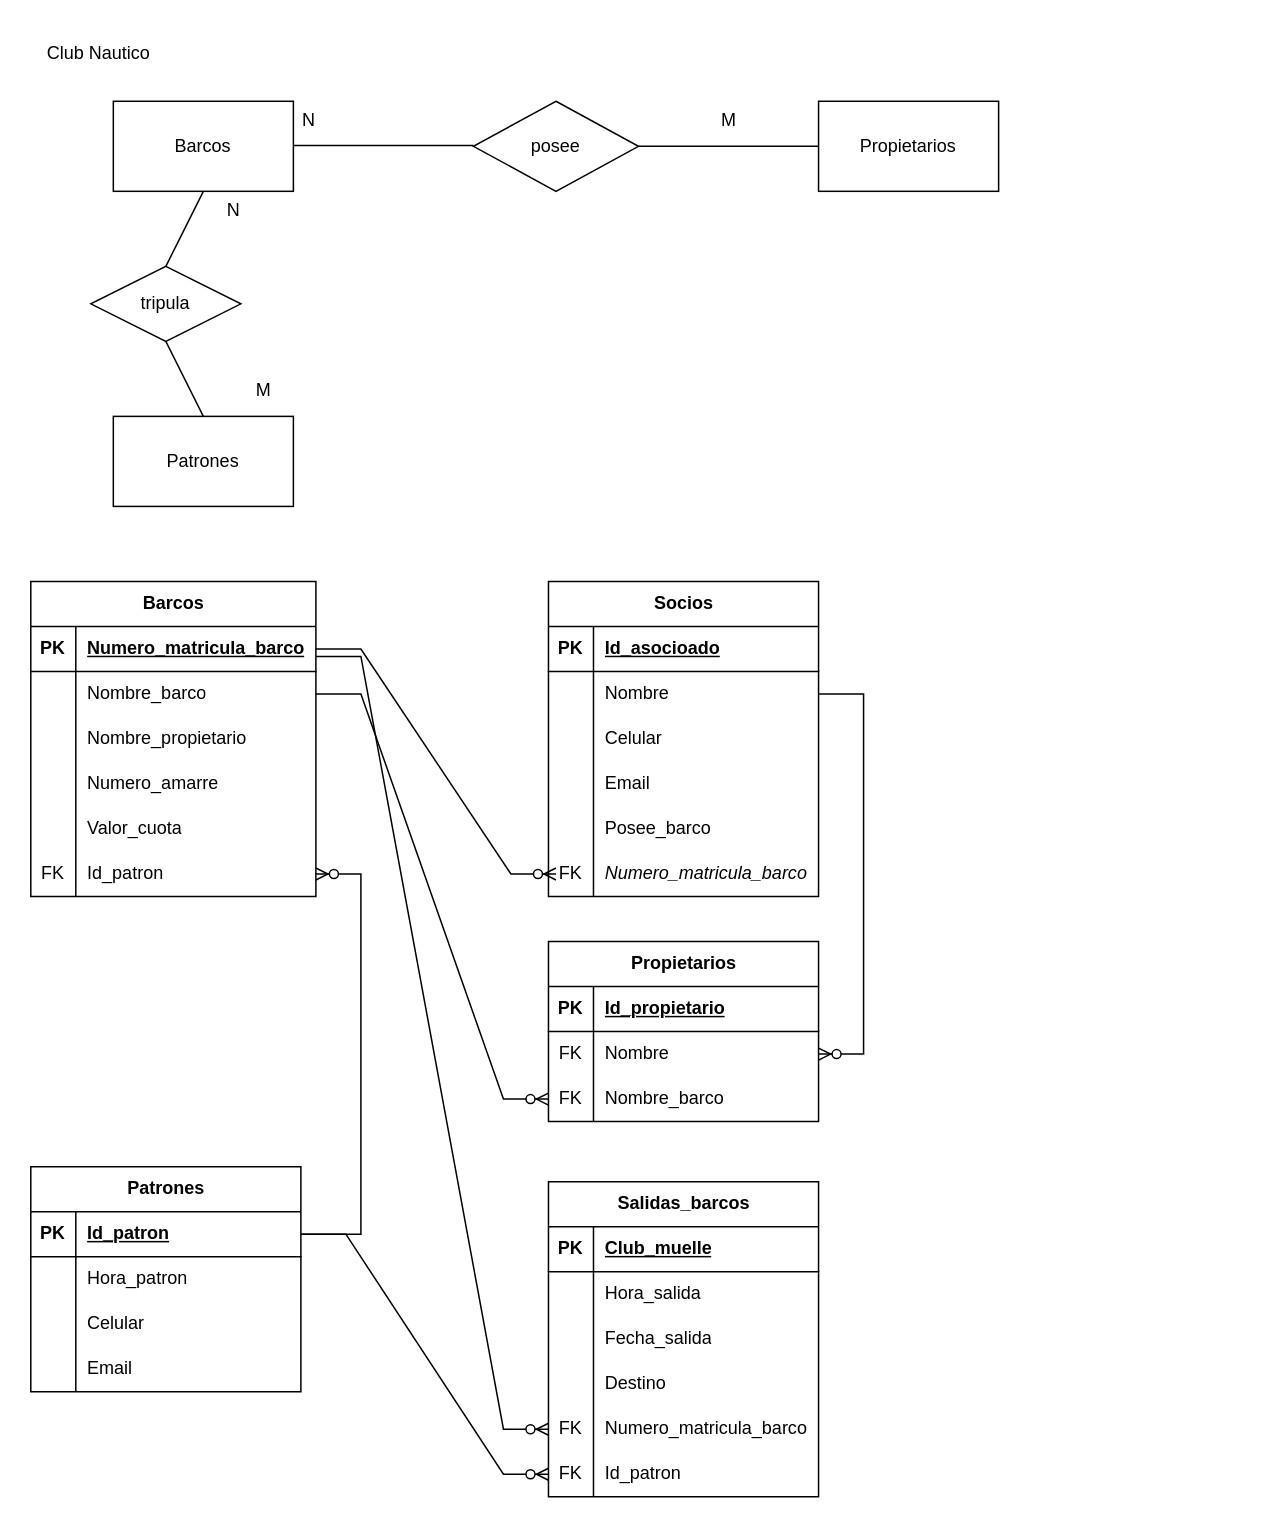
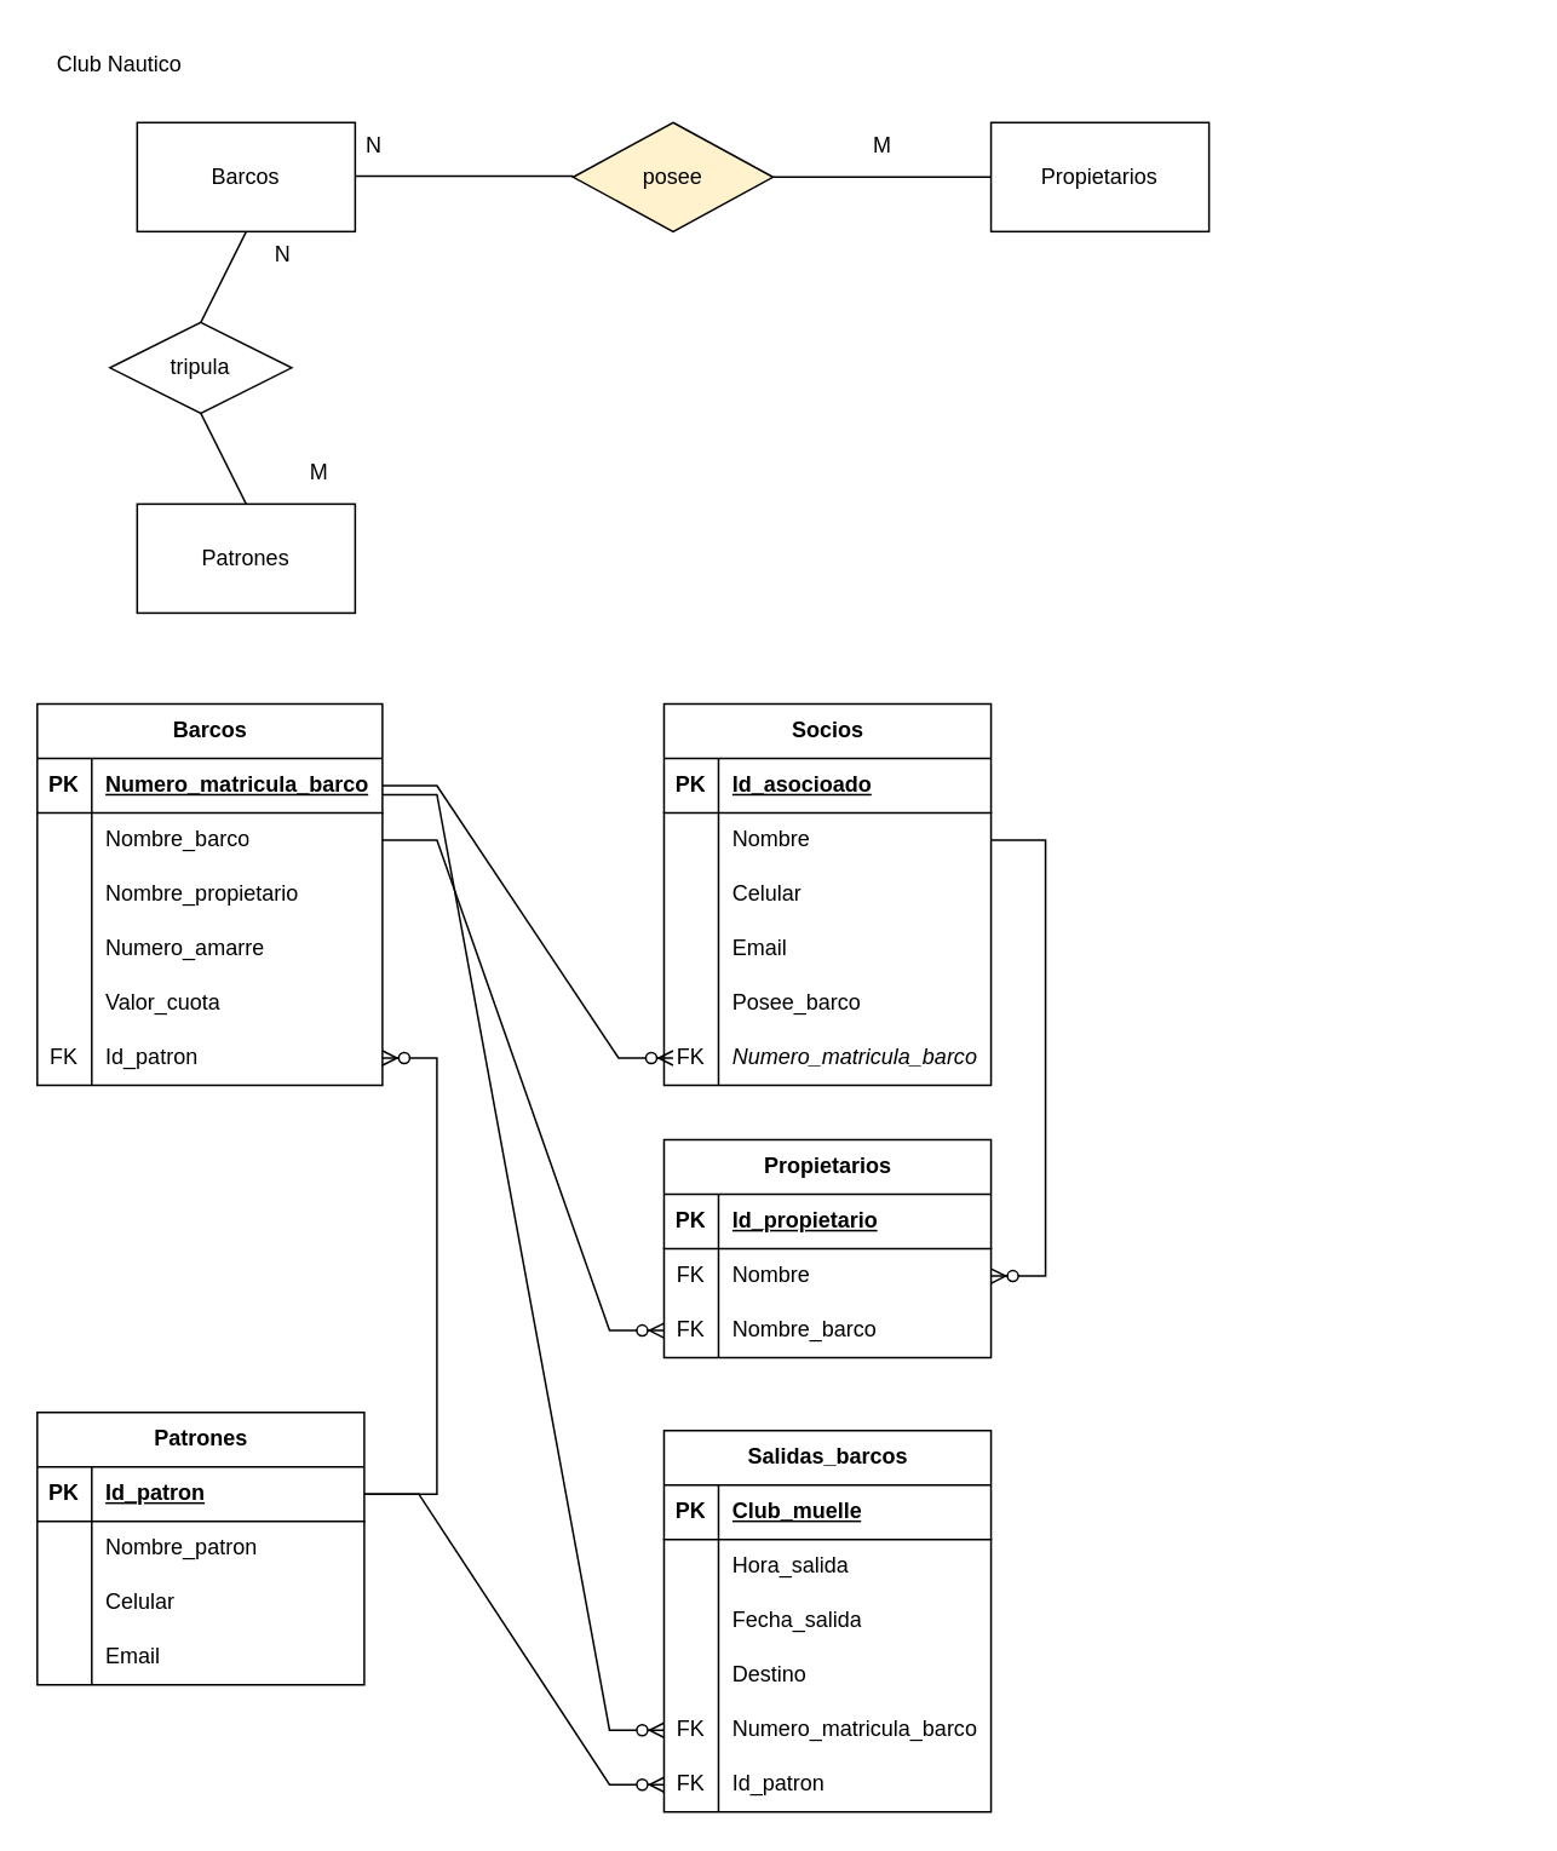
- <mxCell id="6" value="posee" style="rhombus;whiteSpace=wrap;html=1;" parent="1" vertex="1"><mxGeometry x="315" y="67" width="110" height="60" as="geometry" /></mxCell>
+ <mxCell id="6" value="posee" style="rhombus;whiteSpace=wrap;html=1;fillColor=#fff2cc;" parent="1" vertex="1"><mxGeometry x="315" y="67" width="110" height="60" as="geometry" /></mxCell>
- <mxCell id="56" value="Hora_patron" style="shape=partialRectangle;connectable=0;fillColor=none;top=0;left=0;bottom=0;right=0;align=left;spacingLeft=6;overflow=hidden;whiteSpace=wrap;html=1;" parent="54" vertex="1"><mxGeometry x="30" width="150" height="30" as="geometry"><mxRectangle width="150" height="30" as="alternateBounds" /></mxGeometry></mxCell>
+ <mxCell id="56" value="Nombre_patron" style="shape=partialRectangle;connectable=0;fillColor=none;top=0;left=0;bottom=0;right=0;align=left;spacingLeft=6;overflow=hidden;whiteSpace=wrap;html=1;" parent="54" vertex="1"><mxGeometry x="30" width="150" height="30" as="geometry"><mxRectangle width="150" height="30" as="alternateBounds" /></mxGeometry></mxCell>
